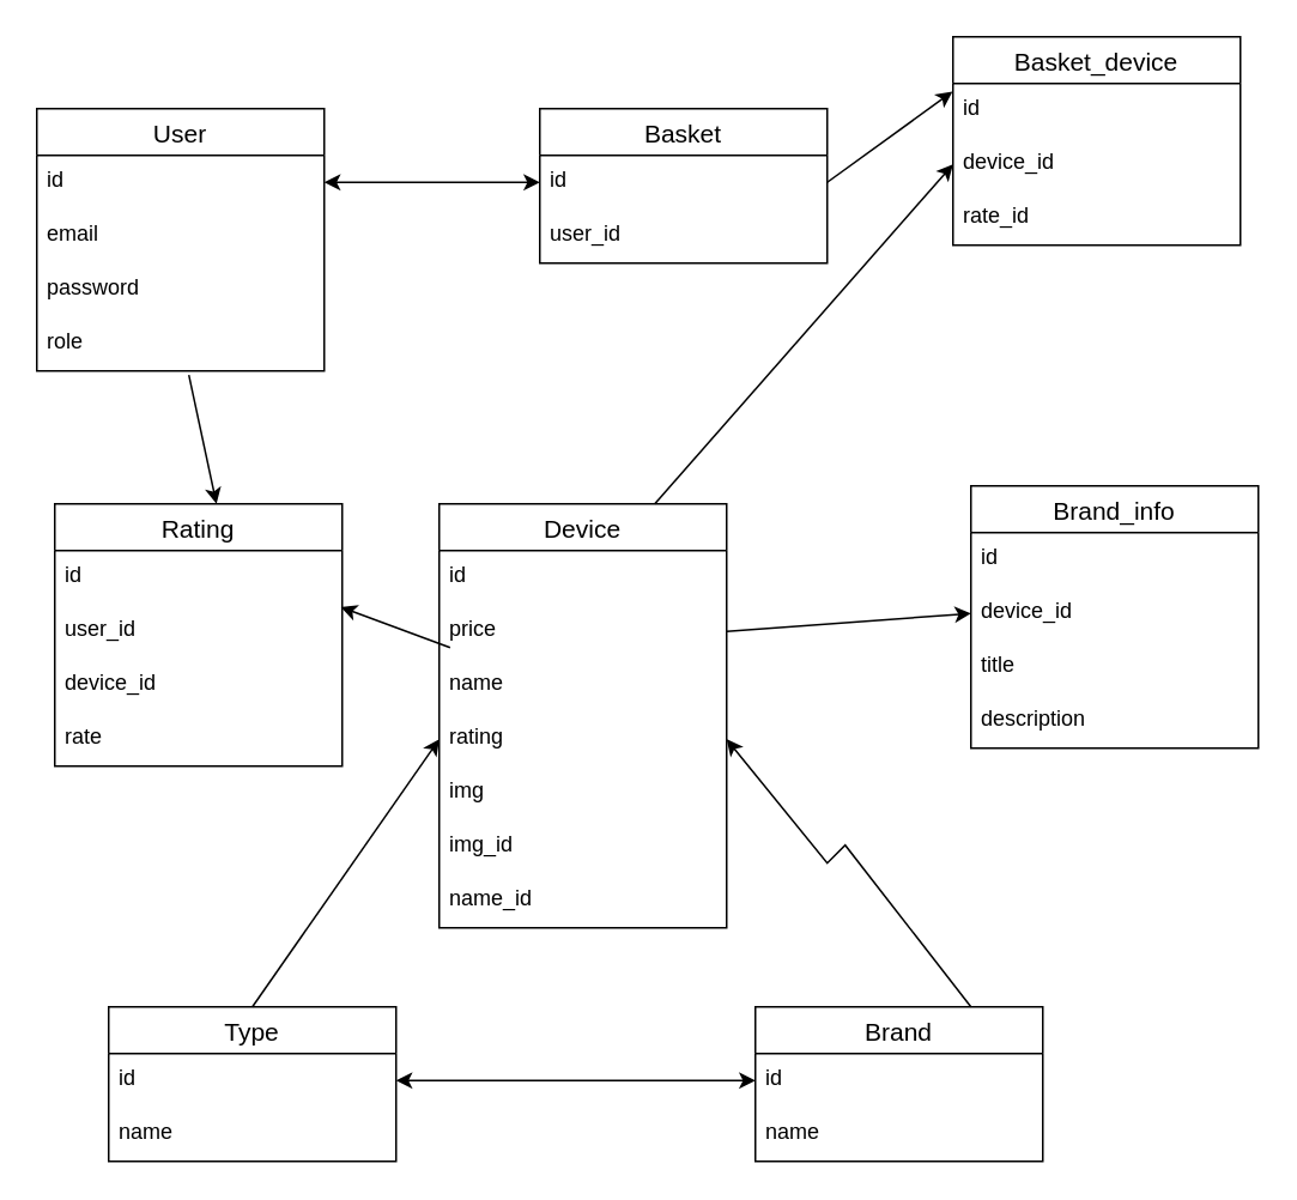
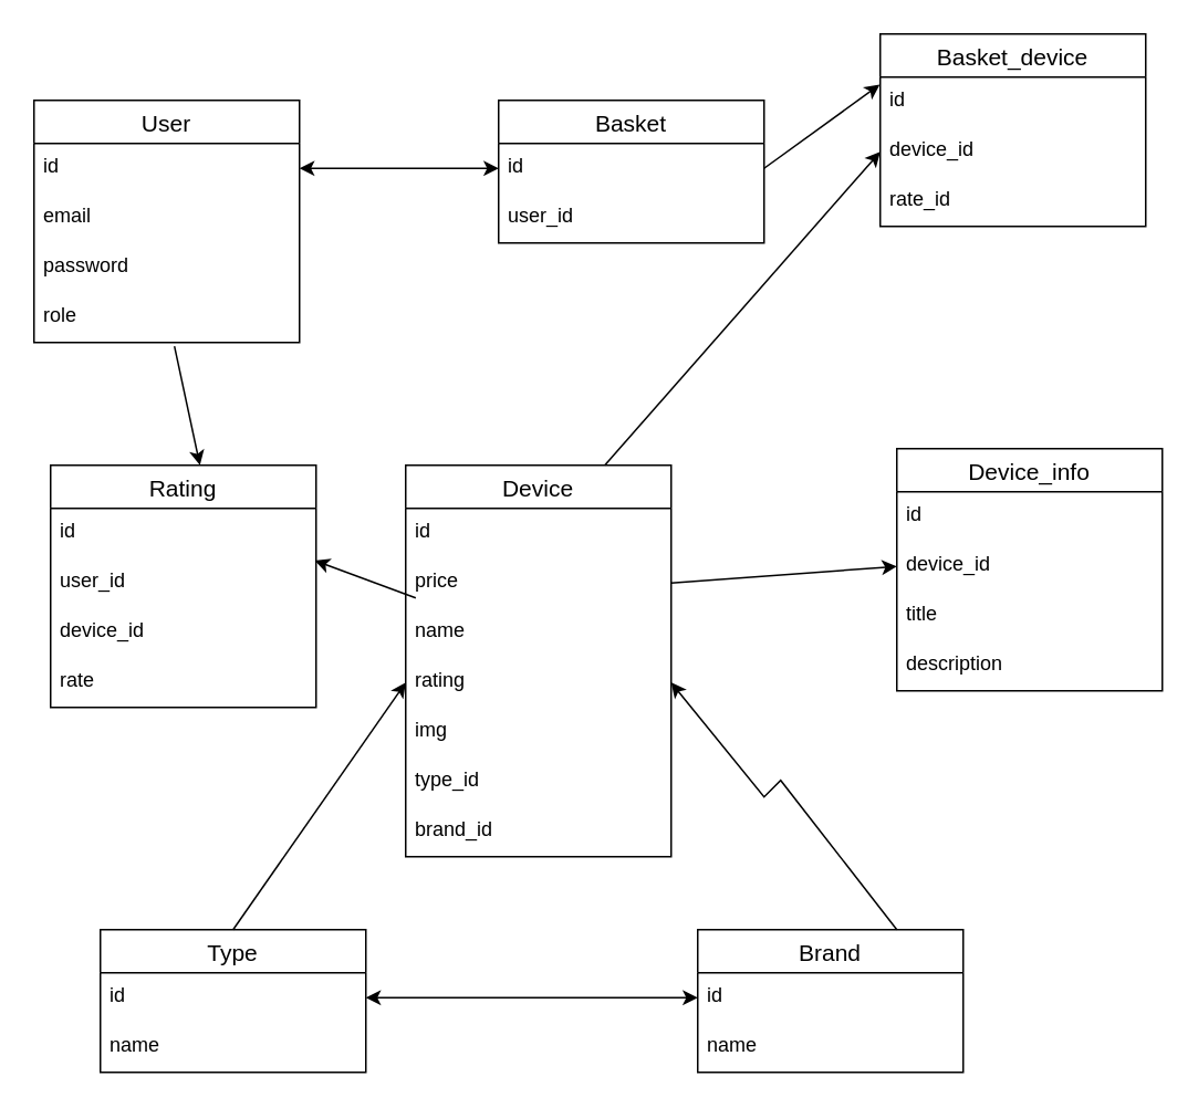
- <mxCell id="28" value="Brand_info" style="swimlane;fontStyle=0;childLayout=stackLayout;horizontal=1;startSize=26;horizontalStack=0;resizeParent=1;resizeParentMax=0;resizeLast=0;collapsible=1;marginBottom=0;align=center;fontSize=14;" parent="1" vertex="1"><mxGeometry x="540" y="270" width="160" height="146" as="geometry" /></mxCell>
+ <mxCell id="28" value="Device_info" style="swimlane;fontStyle=0;childLayout=stackLayout;horizontal=1;startSize=26;horizontalStack=0;resizeParent=1;resizeParentMax=0;resizeLast=0;collapsible=1;marginBottom=0;align=center;fontSize=14;" parent="1" vertex="1"><mxGeometry x="540" y="270" width="160" height="146" as="geometry" /></mxCell>
- <mxCell id="17" value="img_id" style="text;strokeColor=none;fillColor=none;spacingLeft=4;spacingRight=4;overflow=hidden;rotatable=0;points=[[0,0.5],[1,0.5]];portConstraint=eastwest;fontSize=12;" parent="11" vertex="1"><mxGeometry y="176" width="160" height="30" as="geometry" /></mxCell>
+ <mxCell id="17" value="type_id" style="text;strokeColor=none;fillColor=none;spacingLeft=4;spacingRight=4;overflow=hidden;rotatable=0;points=[[0,0.5],[1,0.5]];portConstraint=eastwest;fontSize=12;" parent="11" vertex="1"><mxGeometry y="176" width="160" height="30" as="geometry" /></mxCell>
- <mxCell id="18" value="name_id" style="text;strokeColor=none;fillColor=none;spacingLeft=4;spacingRight=4;overflow=hidden;rotatable=0;points=[[0,0.5],[1,0.5]];portConstraint=eastwest;fontSize=12;" parent="11" vertex="1"><mxGeometry y="206" width="160" height="30" as="geometry" /></mxCell>
+ <mxCell id="18" value="brand_id" style="text;strokeColor=none;fillColor=none;spacingLeft=4;spacingRight=4;overflow=hidden;rotatable=0;points=[[0,0.5],[1,0.5]];portConstraint=eastwest;fontSize=12;" parent="11" vertex="1"><mxGeometry y="206" width="160" height="30" as="geometry" /></mxCell>
